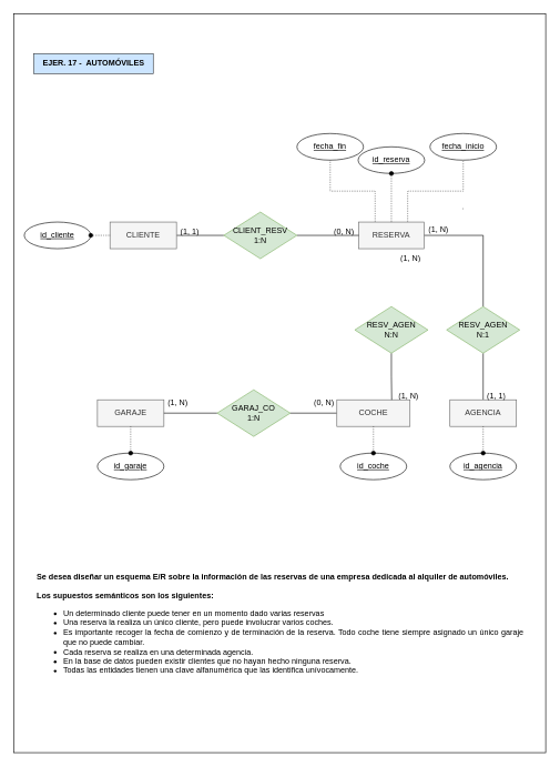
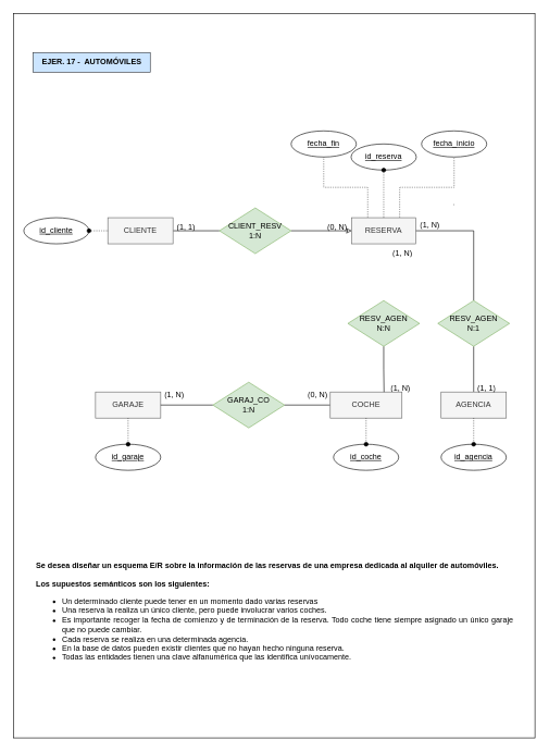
- <mxCell id="11" style="edgeStyle=orthogonalEdgeStyle;rounded=0;orthogonalLoop=1;jettySize=auto;html=1;exitX=1;exitY=0.5;exitDx=0;exitDy=0;entryX=0;entryY=0.5;entryDx=0;entryDy=0;endArrow=none;endFill=0;" edge="1" parent="1" source="12" target="7"><mxGeometry relative="1" as="geometry" /></mxCell>
+ <mxCell id="11" style="edgeStyle=orthogonalEdgeStyle;rounded=0;orthogonalLoop=1;jettySize=auto;html=1;exitX=1;exitY=0.5;exitDx=0;exitDy=0;entryX=0;entryY=0.5;entryDx=0;entryDy=0;endArrow=classic;endFill=0;" edge="1" parent="1" source="12" target="7"><mxGeometry relative="1" as="geometry" /></mxCell>
